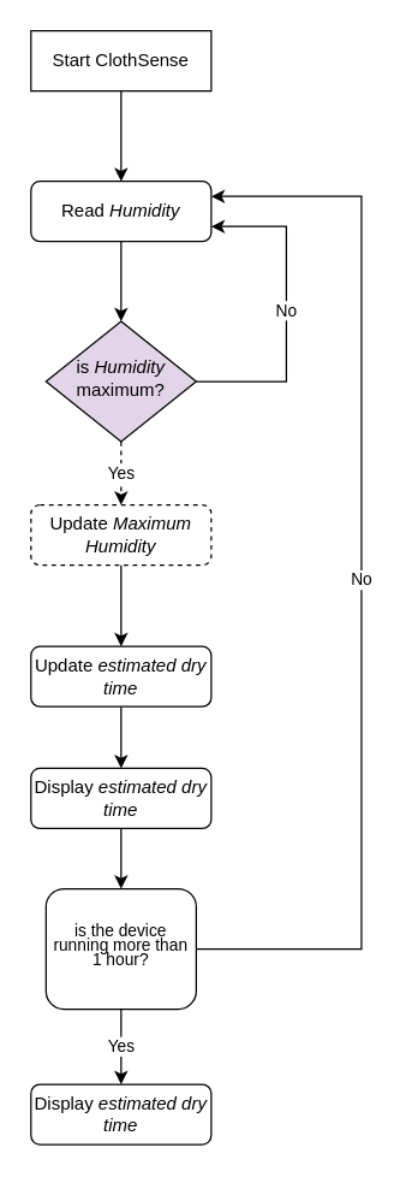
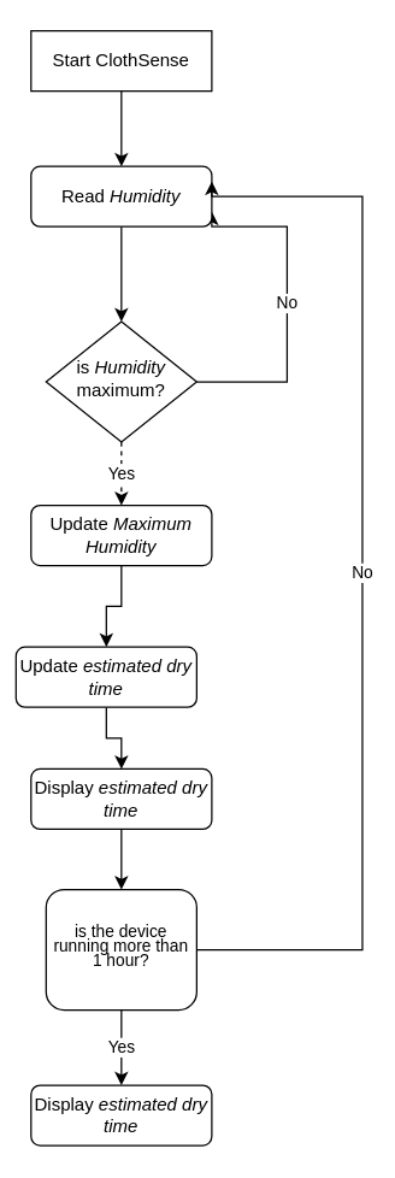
- <mxCell id="8" value="Read &lt;i&gt;Humidity&lt;/i&gt;" style="rounded=1;whiteSpace=wrap;html=1;fontSize=12;glass=0;strokeWidth=1;shadow=0;" vertex="1" parent="1"><mxGeometry x="20" y="120" width="120" height="40" as="geometry" /></mxCell>
+ <mxCell id="8" value="Read &lt;i&gt;Humidity&lt;/i&gt;" style="rounded=1;whiteSpace=wrap;html=1;fontSize=12;glass=0;strokeWidth=1;shadow=0;" vertex="1" parent="1"><mxGeometry x="20" y="110" width="120" height="40" as="geometry" /></mxCell>
- <mxCell id="6" value="is &lt;i&gt;Humidity&lt;/i&gt; maximum?" style="rhombus;whiteSpace=wrap;html=1;shadow=0;fontFamily=Helvetica;fontSize=12;align=center;strokeWidth=1;spacing=6;spacingTop=-4;fillColor=#e1d5e7;" vertex="1" parent="1"><mxGeometry x="30" y="213" width="100" height="80" as="geometry" /></mxCell>
+ <mxCell id="6" value="is &lt;i&gt;Humidity&lt;/i&gt; maximum?" style="rhombus;whiteSpace=wrap;html=1;shadow=0;fontFamily=Helvetica;fontSize=12;align=center;strokeWidth=1;spacing=6;spacingTop=-4;" vertex="1" parent="1"><mxGeometry x="30" y="213" width="100" height="80" as="geometry" /></mxCell>
- <mxCell id="10" value="Update &lt;i&gt;Maximum Humidity&lt;/i&gt;" style="rounded=1;whiteSpace=wrap;html=1;fontSize=12;glass=0;strokeWidth=1;shadow=0;dashed=1;" vertex="1" parent="1"><mxGeometry x="20" y="335" width="120" height="40" as="geometry" /></mxCell>
+ <mxCell id="10" value="Update &lt;i&gt;Maximum Humidity&lt;/i&gt;" style="rounded=1;whiteSpace=wrap;html=1;fontSize=12;glass=0;strokeWidth=1;shadow=0;" vertex="1" parent="1"><mxGeometry x="20" y="335" width="120" height="40" as="geometry" /></mxCell>
- <mxCell id="15" value="Update &lt;i&gt;estimated dry time&lt;/i&gt;" style="rounded=1;whiteSpace=wrap;html=1;fontSize=12;glass=0;strokeWidth=1;shadow=0;" vertex="1" parent="1"><mxGeometry x="20" y="429" width="120" height="40" as="geometry" /></mxCell>
+ <mxCell id="15" value="Update &lt;i&gt;estimated dry time&lt;/i&gt;" style="rounded=1;whiteSpace=wrap;html=1;fontSize=12;glass=0;strokeWidth=1;shadow=0;" vertex="1" parent="1"><mxGeometry x="10" y="429" width="120" height="40" as="geometry" /></mxCell>
